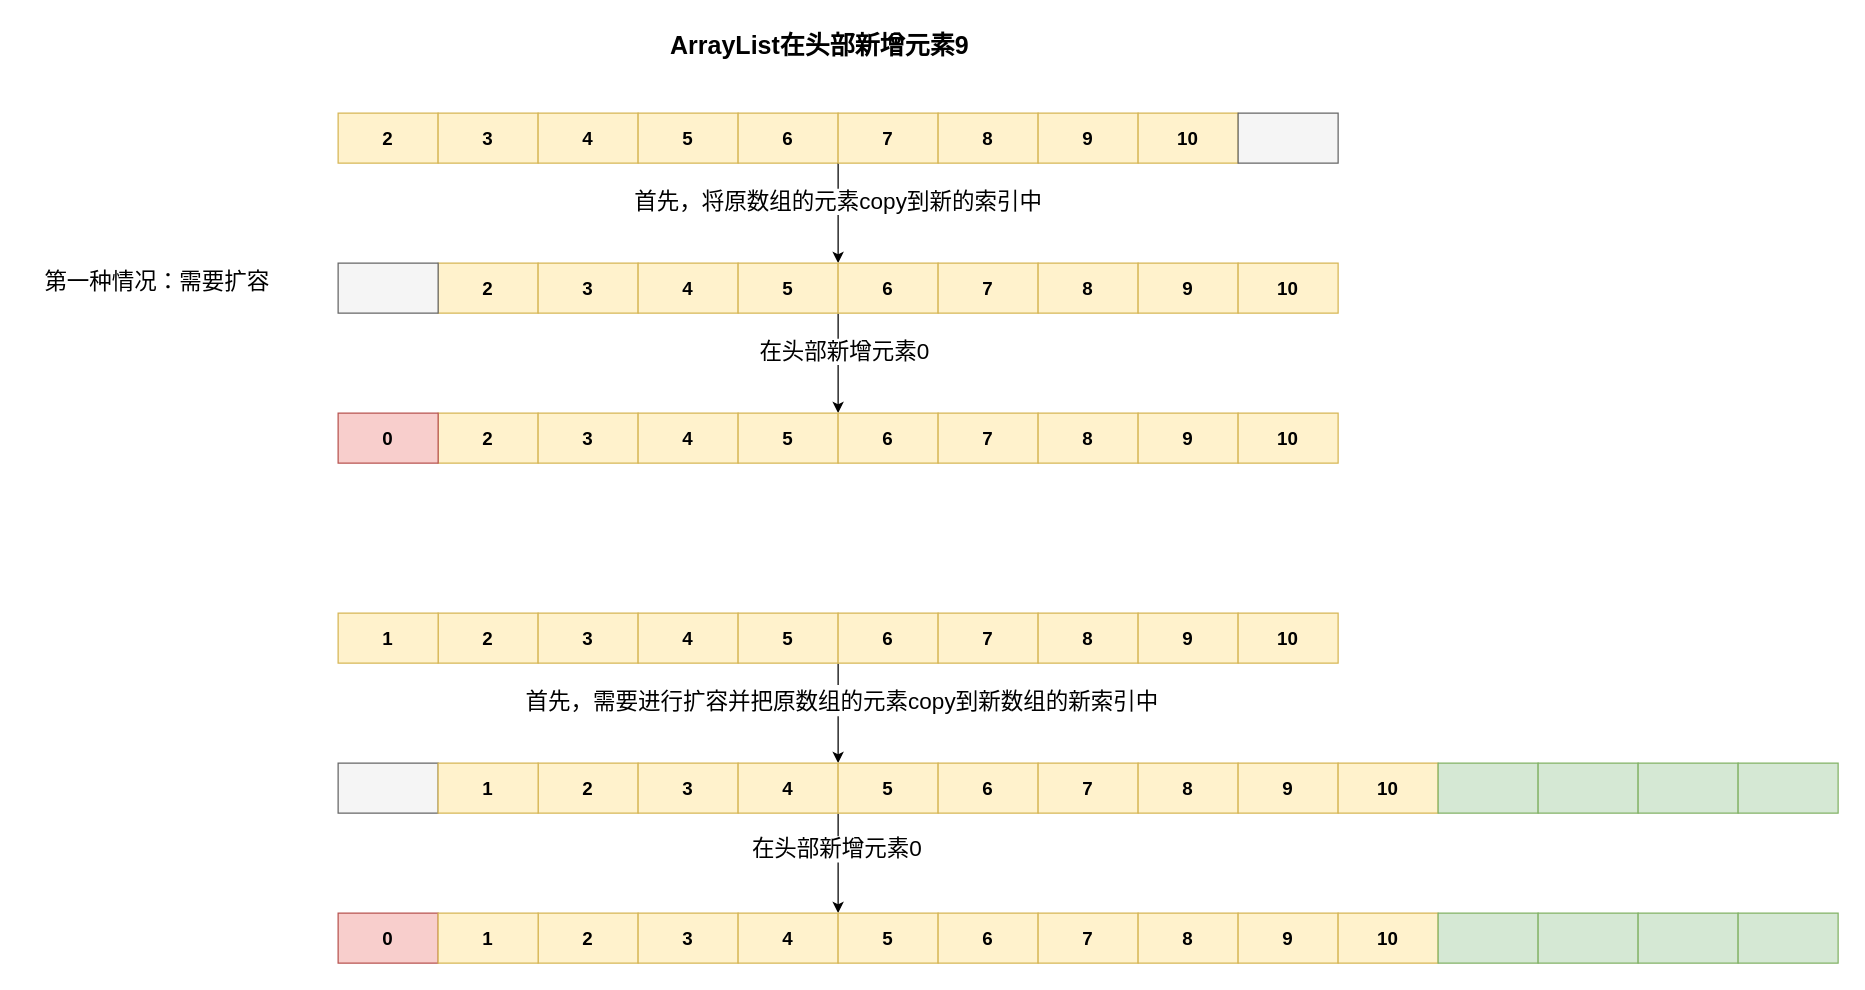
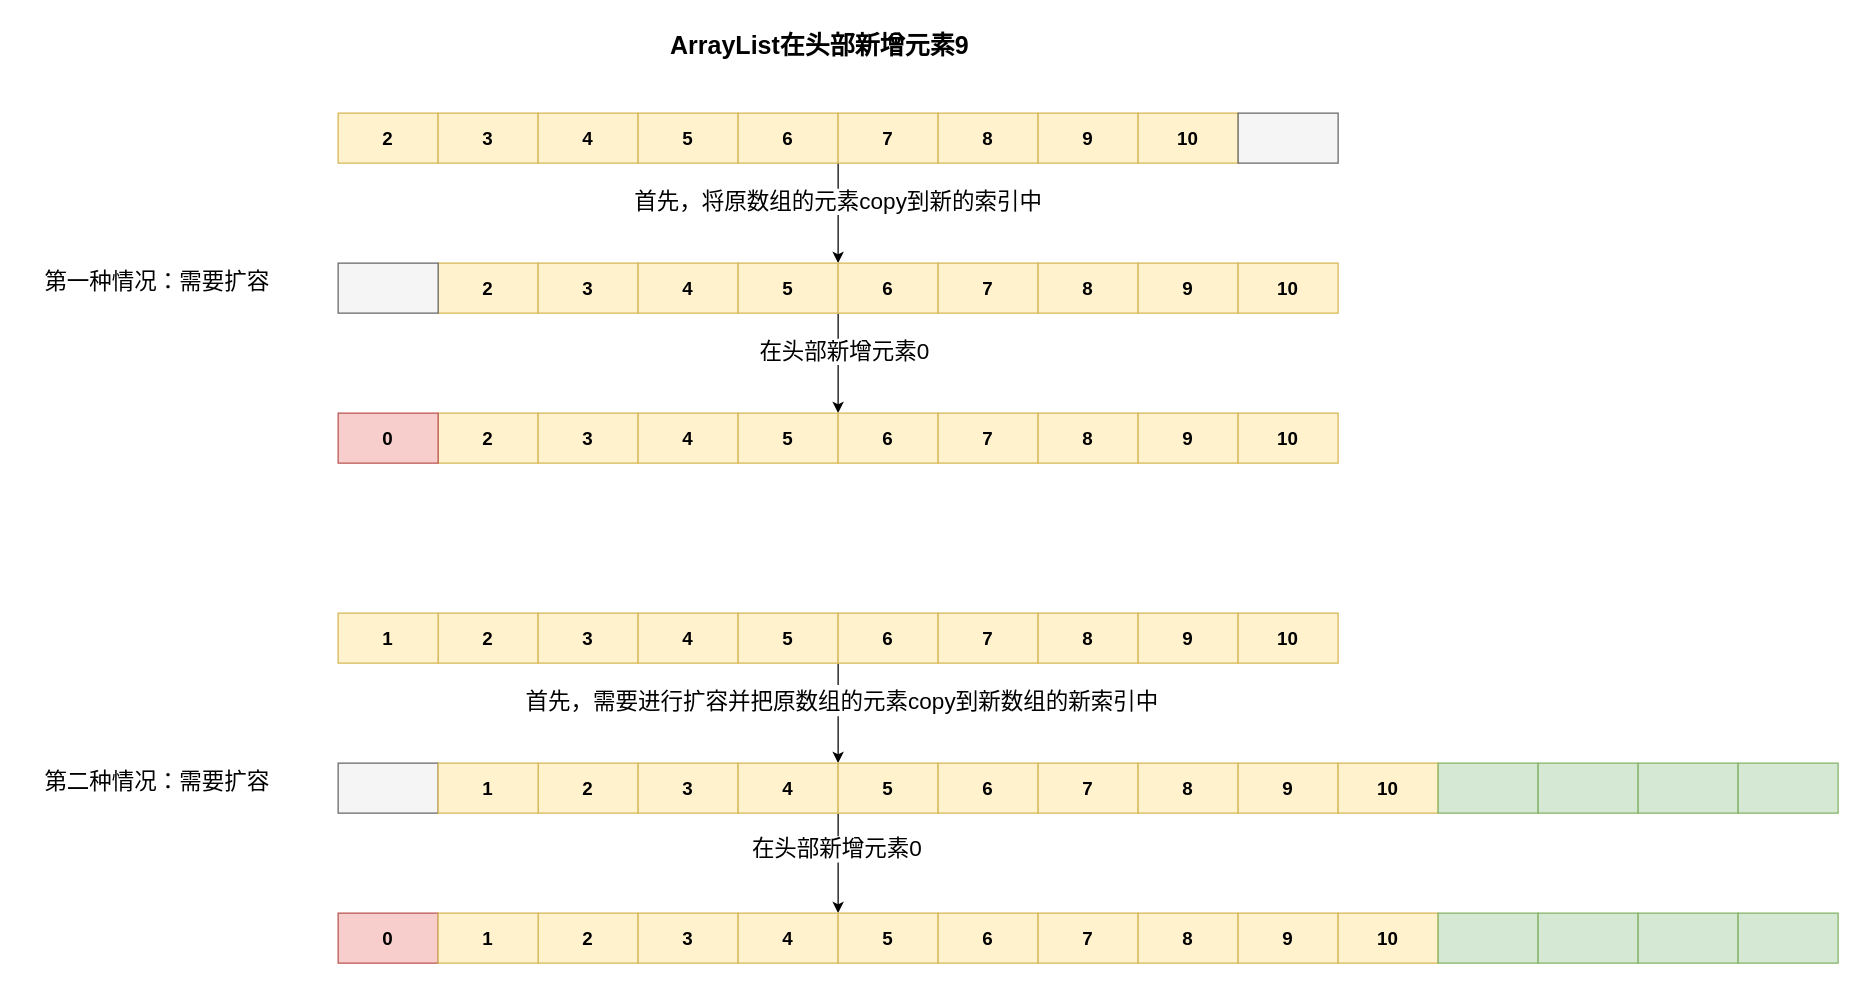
+ <mxCell id="63" value="第二种情况：需要扩容" style="text;html=1;align=center;verticalAlign=middle;resizable=0;points=[];autosize=1;strokeColor=none;fontSize=18;" parent="1" vertex="1"><mxGeometry x="25" y="610" width="200" height="30" as="geometry" /></mxCell>
